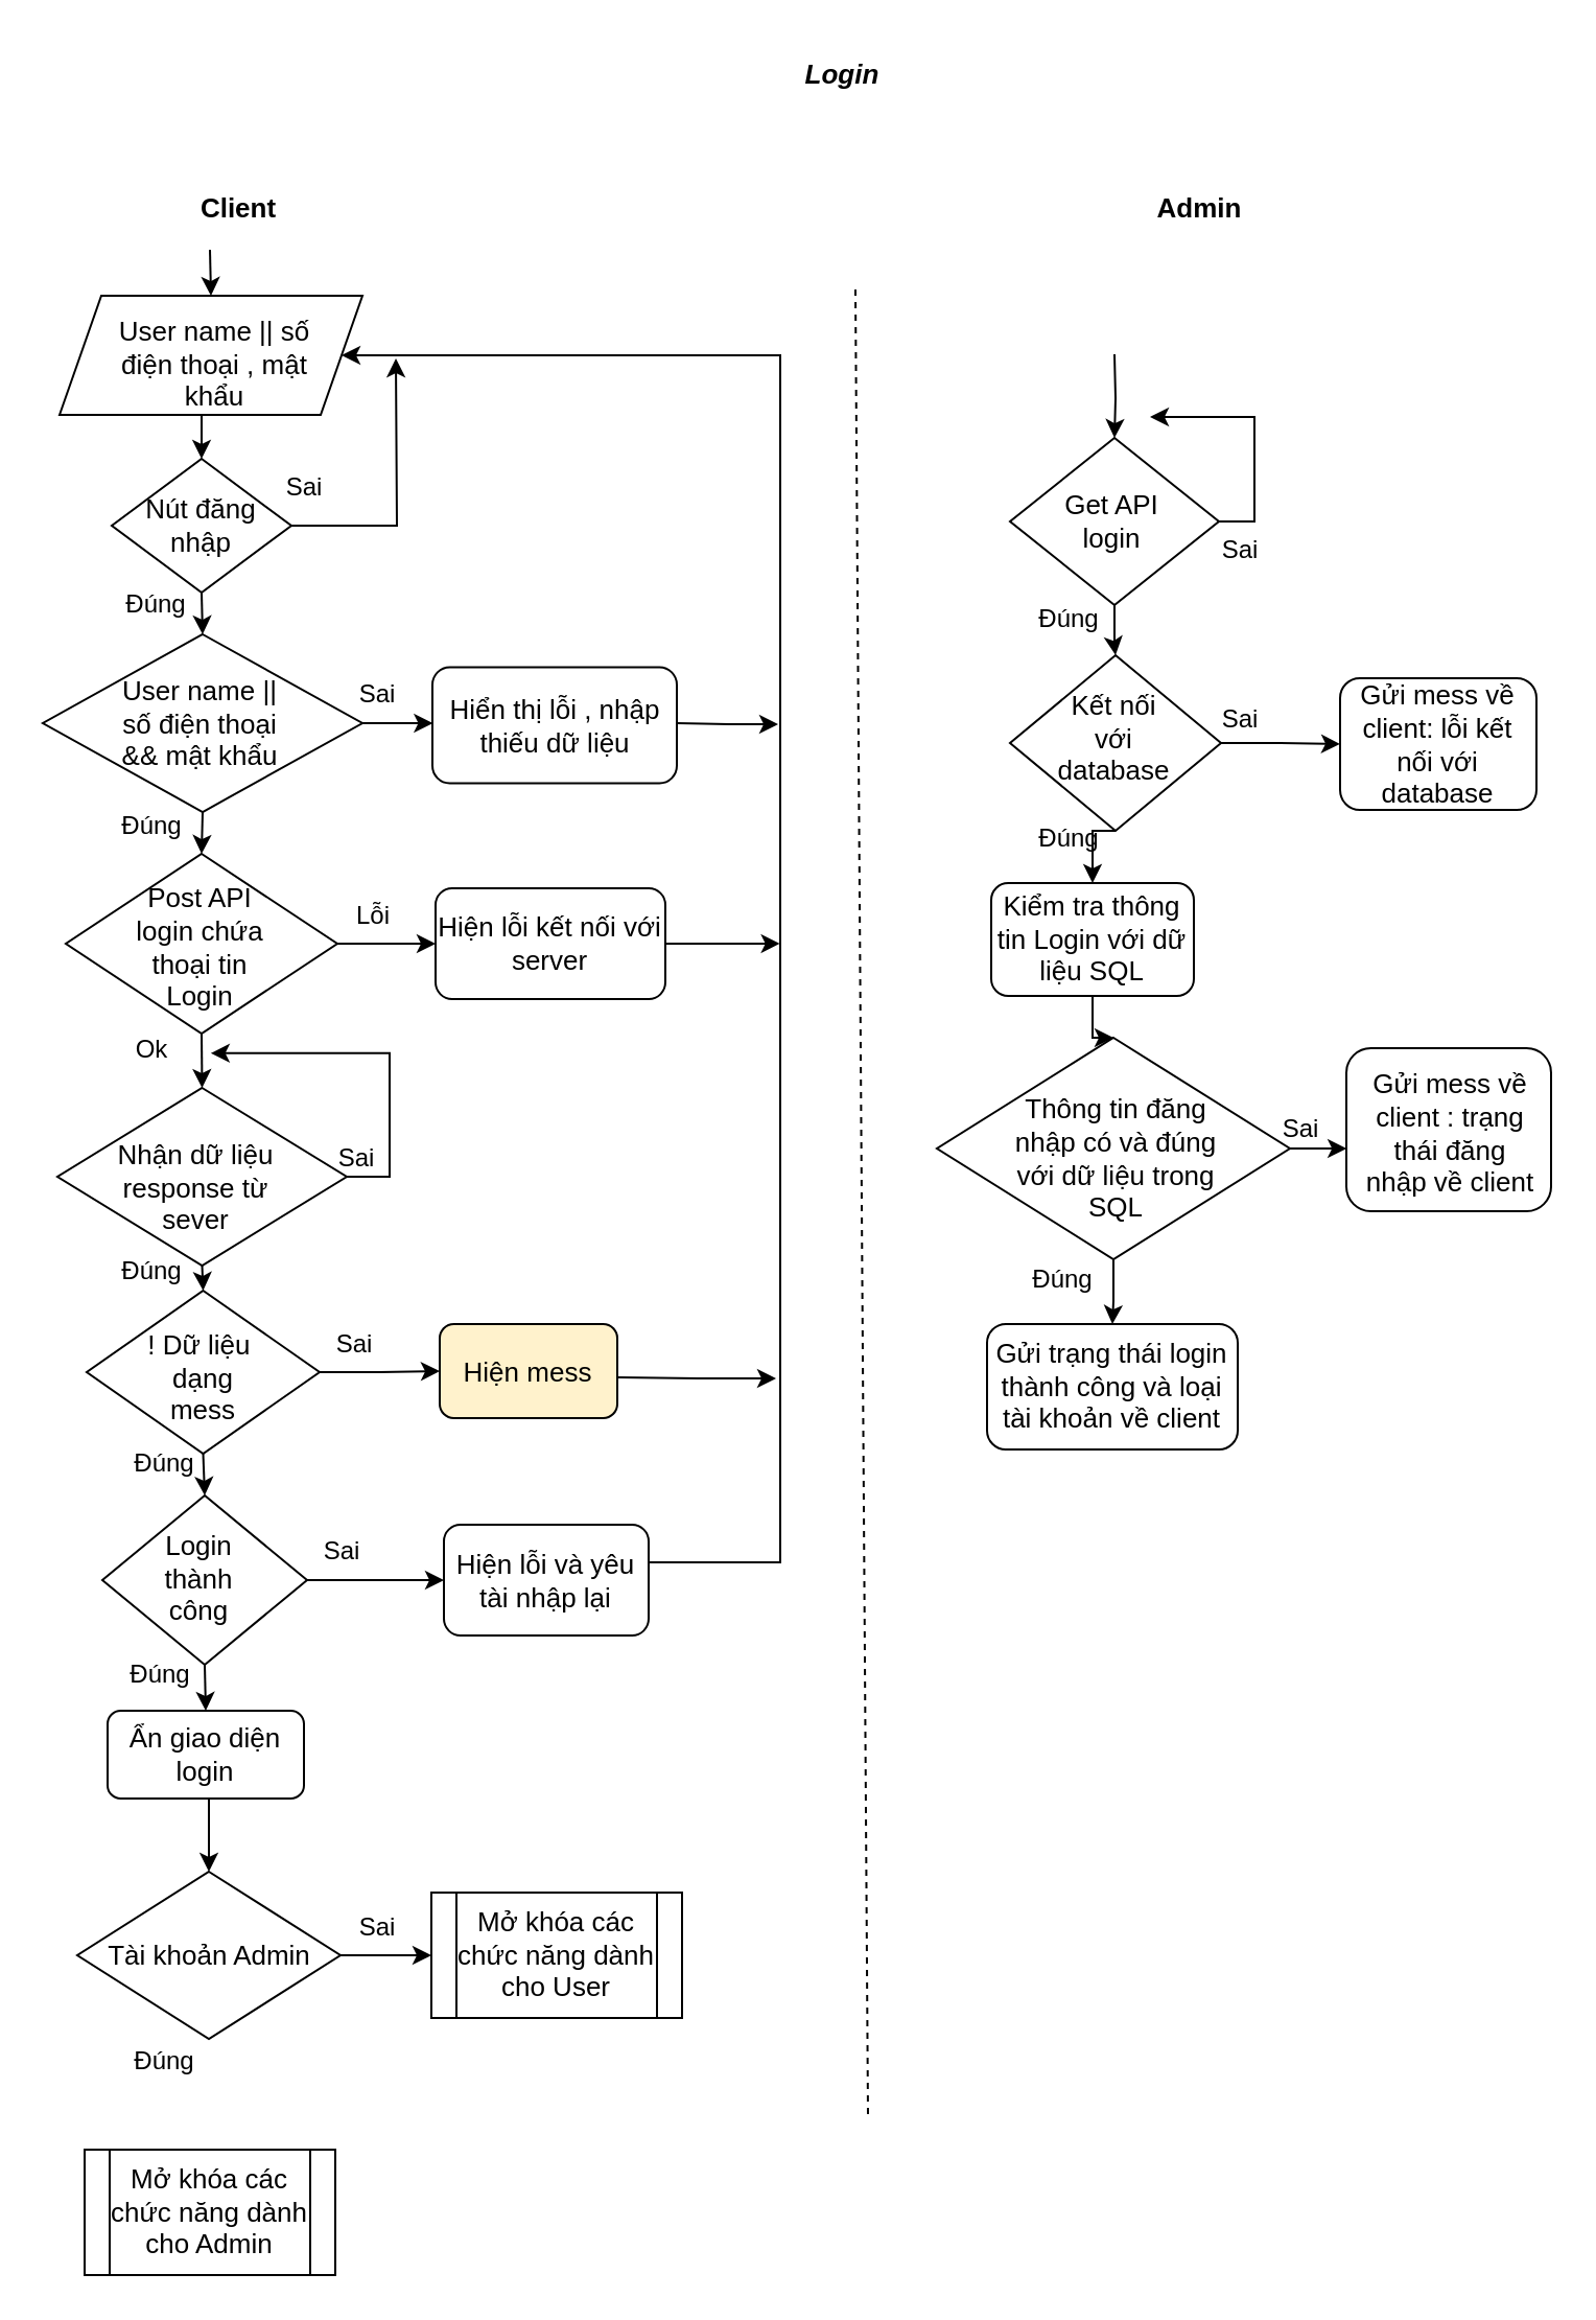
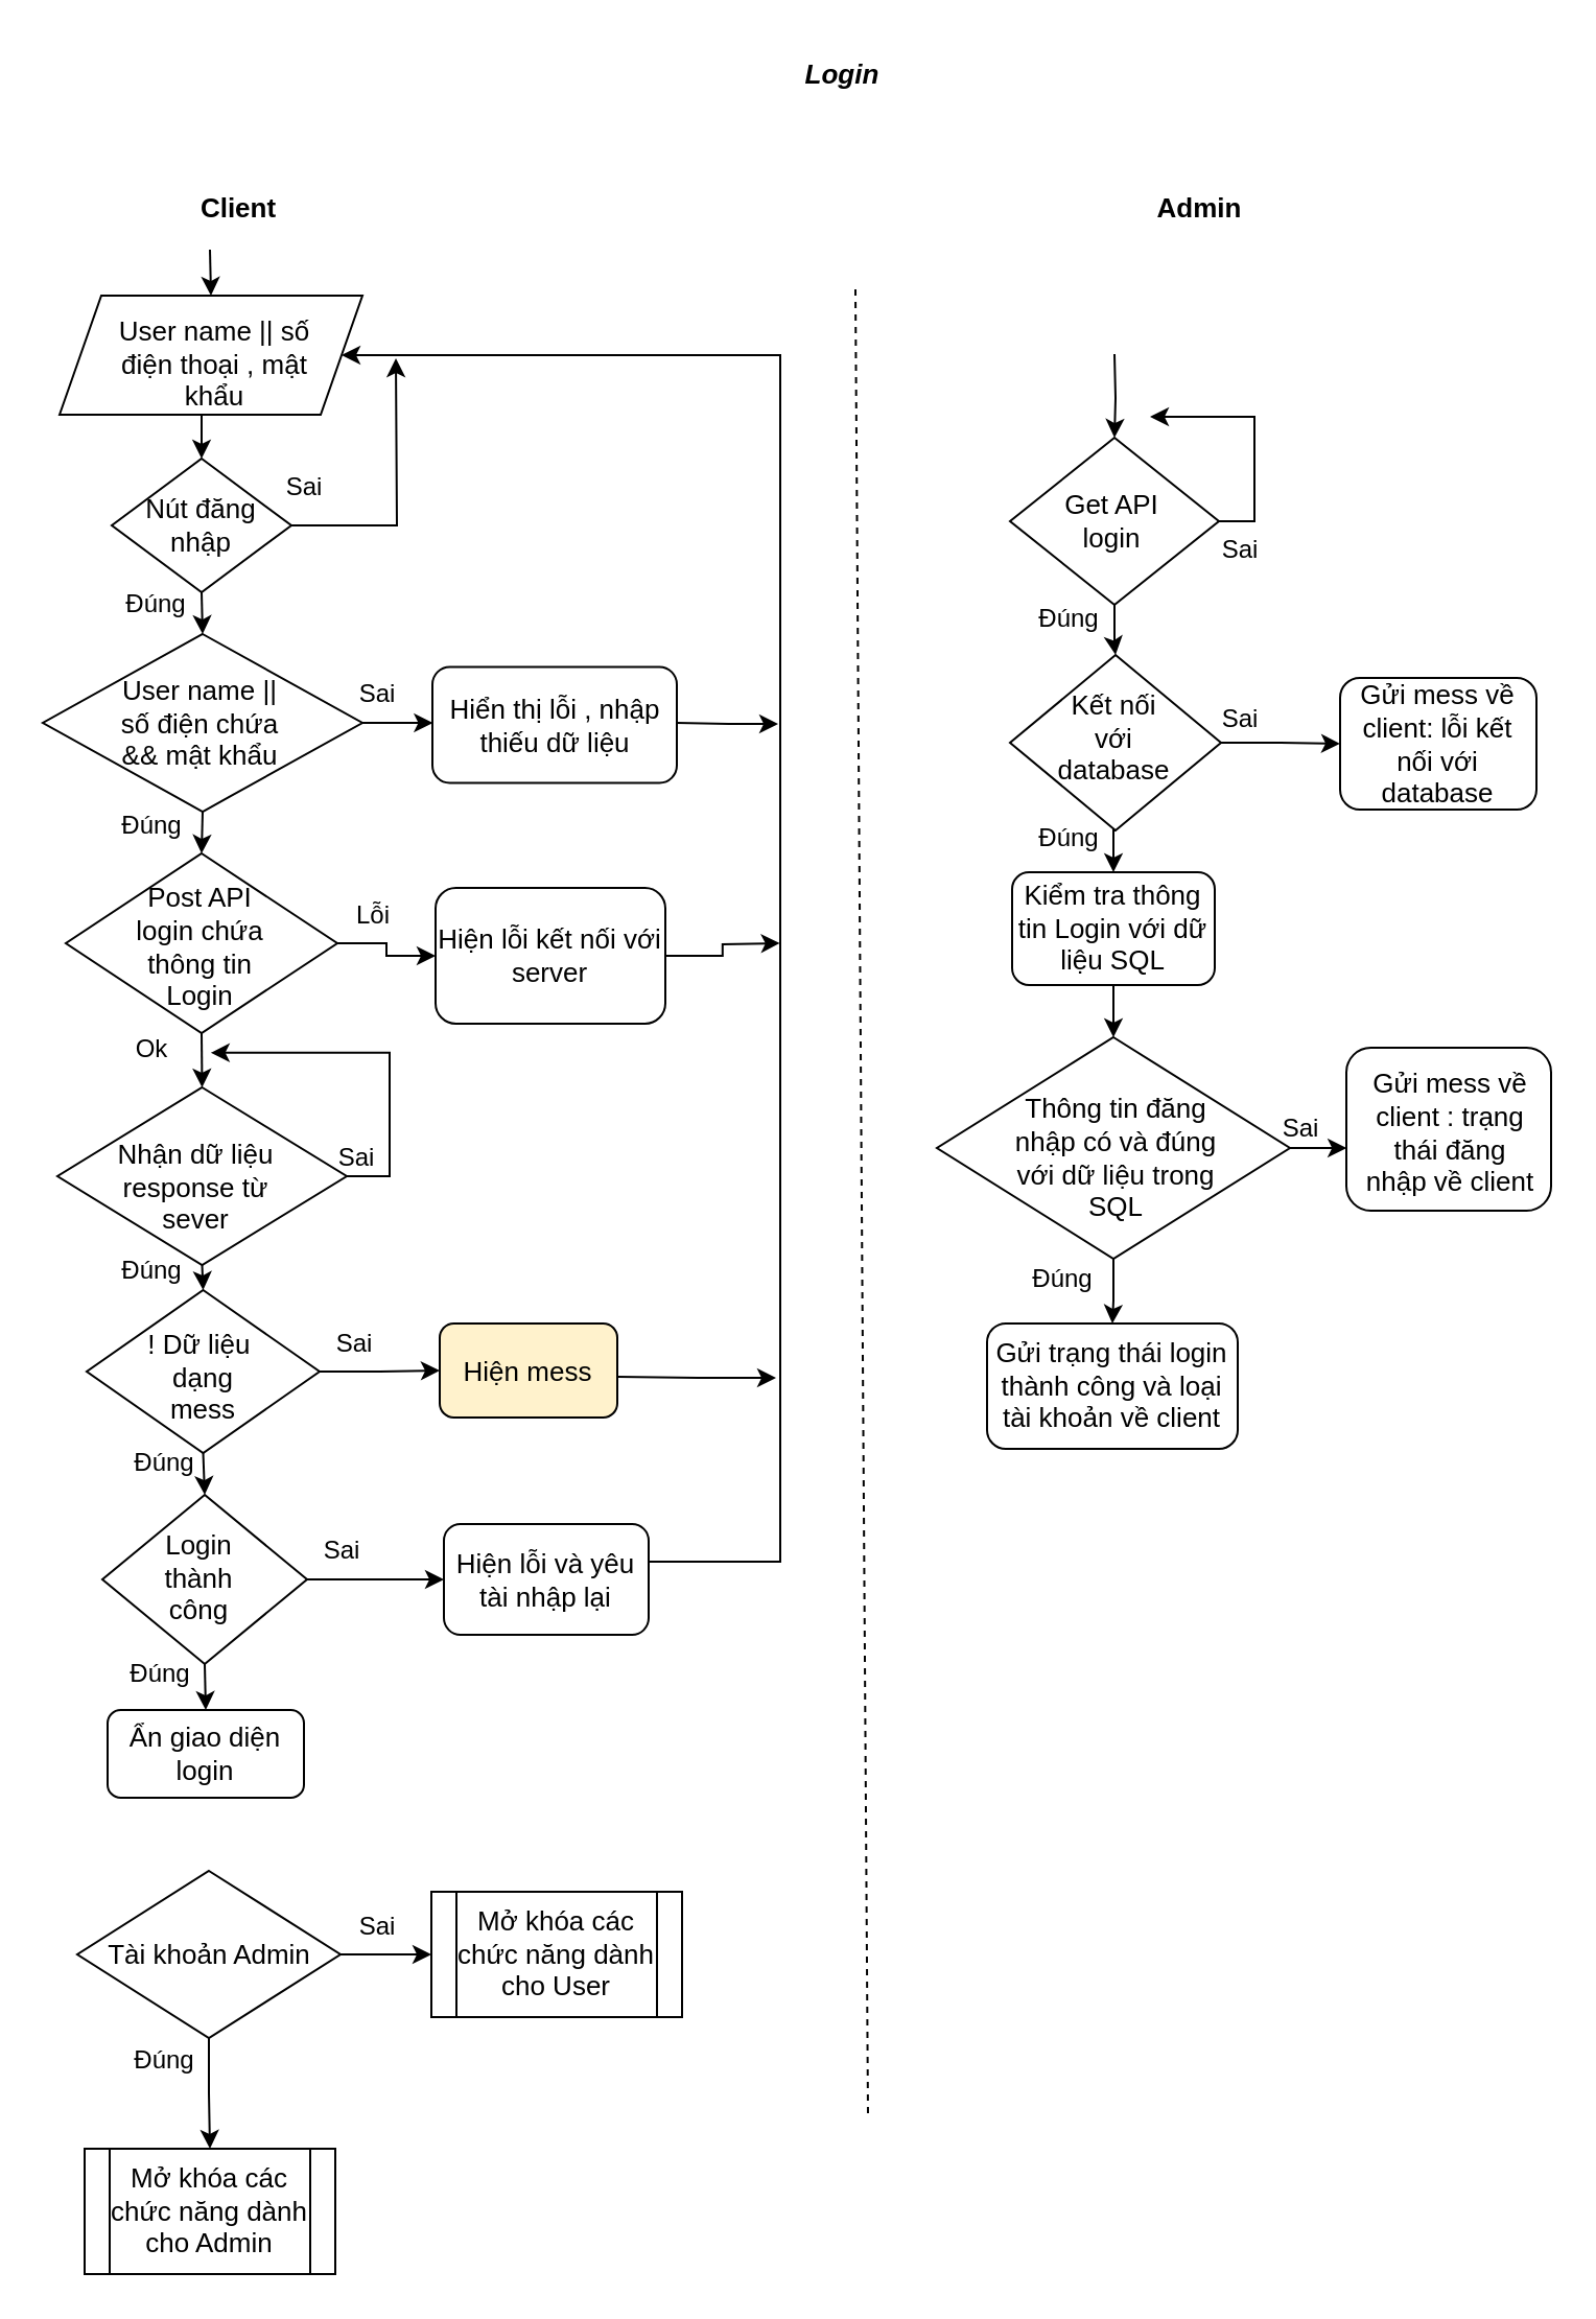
- <mxCell id="10" value="User name || số điện thoại &amp;amp;&amp;amp; mật khẩu" style="text;html=1;align=center;verticalAlign=middle;whiteSpace=wrap;rounded=0;fontSize=13;" vertex="1" parent="1"><mxGeometry x="52.5" y="331" width="84.5" height="30" as="geometry" /></mxCell>
+ <mxCell id="10" value="User name || số điện chứa &amp;amp;&amp;amp; mật khẩu" style="text;html=1;align=center;verticalAlign=middle;whiteSpace=wrap;rounded=0;fontSize=13;" vertex="1" parent="1"><mxGeometry x="52.5" y="331" width="84.5" height="30" as="geometry" /></mxCell>
- <mxCell id="41" value="Kiểm tra thông tin Login với dữ liệu SQL" style="rounded=1;whiteSpace=wrap;html=1;fontSize=13;" vertex="1" parent="1"><mxGeometry x="474" y="422" width="97" height="54" as="geometry" /></mxCell>
+ <mxCell id="41" value="Kiểm tra thông tin Login với dữ liệu SQL" style="rounded=1;whiteSpace=wrap;html=1;fontSize=13;" vertex="1" parent="1"><mxGeometry x="484" y="417" width="97" height="54" as="geometry" /></mxCell>
- <mxCell id="18" value="Hiện lỗi kết nối với server" style="rounded=1;whiteSpace=wrap;html=1;fontSize=13;" vertex="1" parent="1"><mxGeometry x="208" y="424.5" width="110" height="53" as="geometry" /></mxCell>
+ <mxCell id="18" value="Hiện lỗi kết nối với server" style="rounded=1;whiteSpace=wrap;html=1;fontSize=13;" vertex="1" parent="1"><mxGeometry x="208" y="424.5" width="110" height="65" as="geometry" /></mxCell>
- <mxCell id="16" value="Post API login chứa thoại tin Login" style="text;html=1;align=center;verticalAlign=middle;whiteSpace=wrap;rounded=0;fontSize=13;" vertex="1" parent="1"><mxGeometry x="61" y="438" width="69" height="30" as="geometry" /></mxCell>
+ <mxCell id="16" value="Post API login chứa thông tin Login" style="text;html=1;align=center;verticalAlign=middle;whiteSpace=wrap;rounded=0;fontSize=13;" vertex="1" parent="1"><mxGeometry x="61" y="438" width="69" height="30" as="geometry" /></mxCell>
- <mxCell id="26" style="edgeStyle=orthogonalEdgeStyle;rounded=0;orthogonalLoop=1;jettySize=auto;html=1;exitX=0.5;exitY=1;exitDx=0;exitDy=0;entryX=0.5;entryY=0;entryDx=0;entryDy=0;fontSize=13;" edge="1" parent="1" source="27" target="25"><mxGeometry relative="1" as="geometry" /></mxCell>
+ <mxCell id="24" style="edgeStyle=orthogonalEdgeStyle;rounded=0;orthogonalLoop=1;jettySize=auto;html=1;exitX=0.5;exitY=1;exitDx=0;exitDy=0;entryX=0.5;entryY=0;entryDx=0;entryDy=0;fontSize=13;" edge="1" parent="1" source="25" target="31"><mxGeometry relative="1" as="geometry" /></mxCell>
